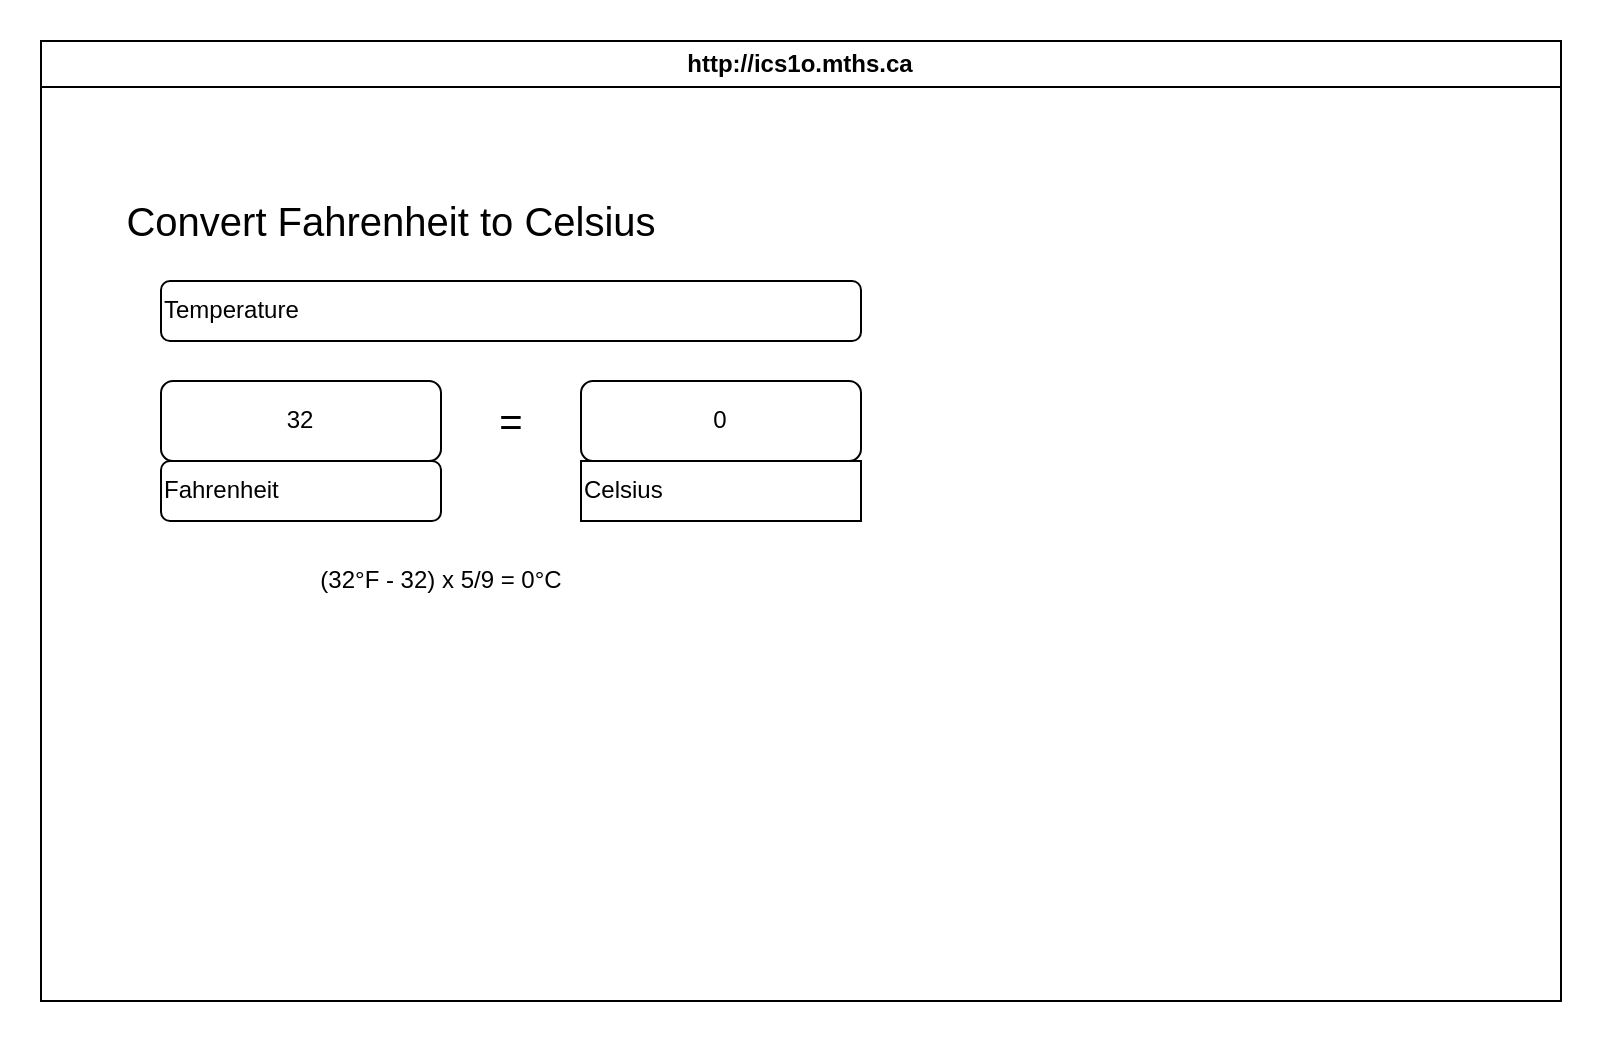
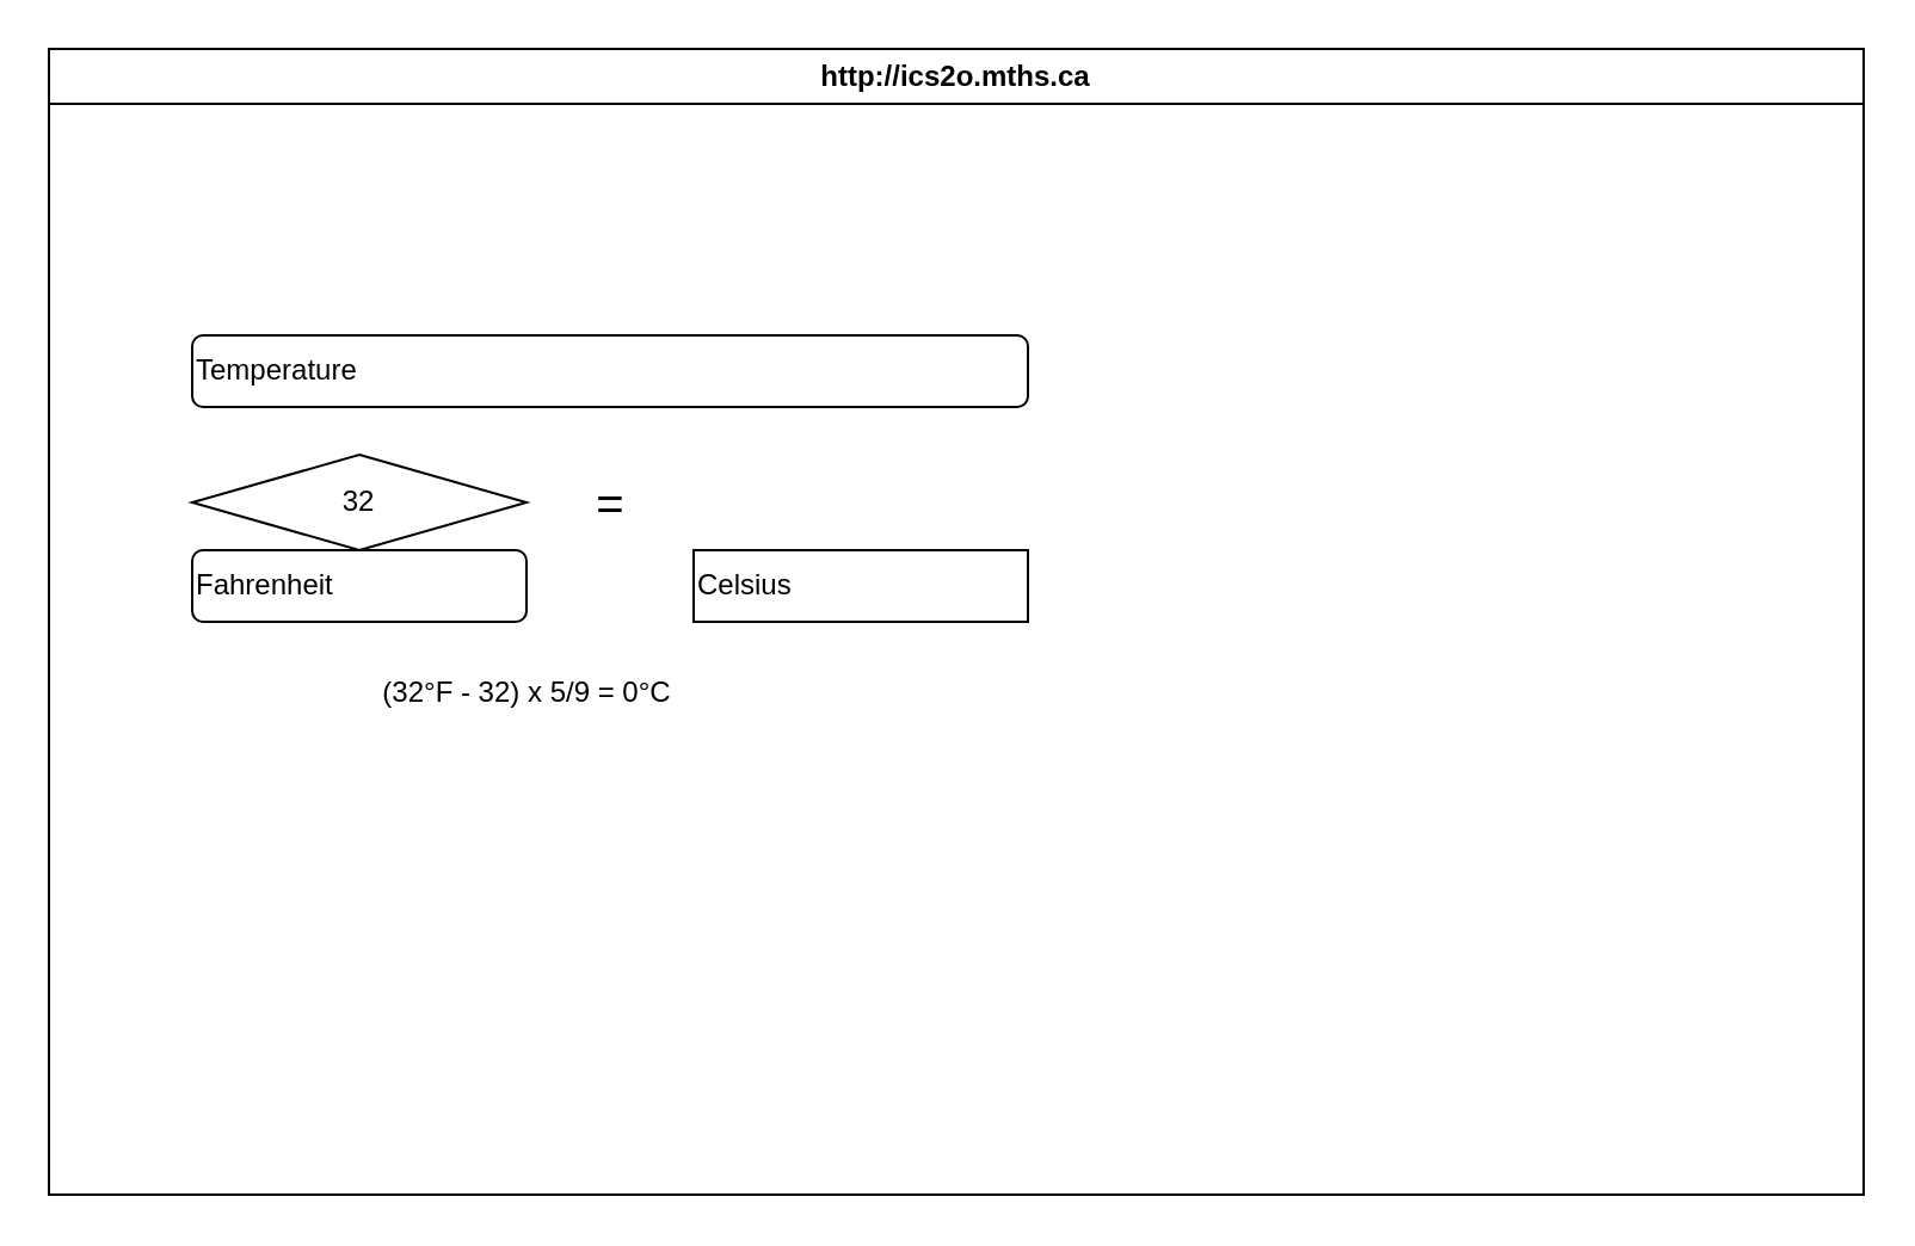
- <mxCell id="2" value="http://ics1o.mths.ca" style="swimlane;whiteSpace=wrap;html=1;" parent="1" vertex="1"><mxGeometry x="20" y="20" width="760" height="480" as="geometry" /></mxCell>
+ <mxCell id="2" value="http://ics2o.mths.ca" style="swimlane;whiteSpace=wrap;html=1;" parent="1" vertex="1"><mxGeometry x="20" y="20" width="760" height="480" as="geometry" /></mxCell>
- <mxCell id="3" value="&lt;font style=&quot;font-size: 20px;&quot;&gt;Convert Fahrenheit to Celsius&lt;/font&gt;" style="text;html=1;align=center;verticalAlign=middle;resizable=0;points=[];autosize=1;strokeColor=none;fillColor=none;" vertex="1" parent="2"><mxGeometry x="30" y="70" width="290" height="40" as="geometry" /></mxCell>
- <mxCell id="5" value="32" style="rounded=1;whiteSpace=wrap;html=1;" vertex="1" parent="2"><mxGeometry x="60" y="170" width="140" height="40" as="geometry" /></mxCell>
+ <mxCell id="5" value="32" style="rhombus;whiteSpace=wrap;html=1;" vertex="1" parent="2"><mxGeometry x="60" y="170" width="140" height="40" as="geometry" /></mxCell>
- <mxCell id="8" value="0" style="rounded=1;whiteSpace=wrap;html=1;" vertex="1" parent="2"><mxGeometry x="270" y="170" width="140" height="40" as="geometry" /></mxCell>
